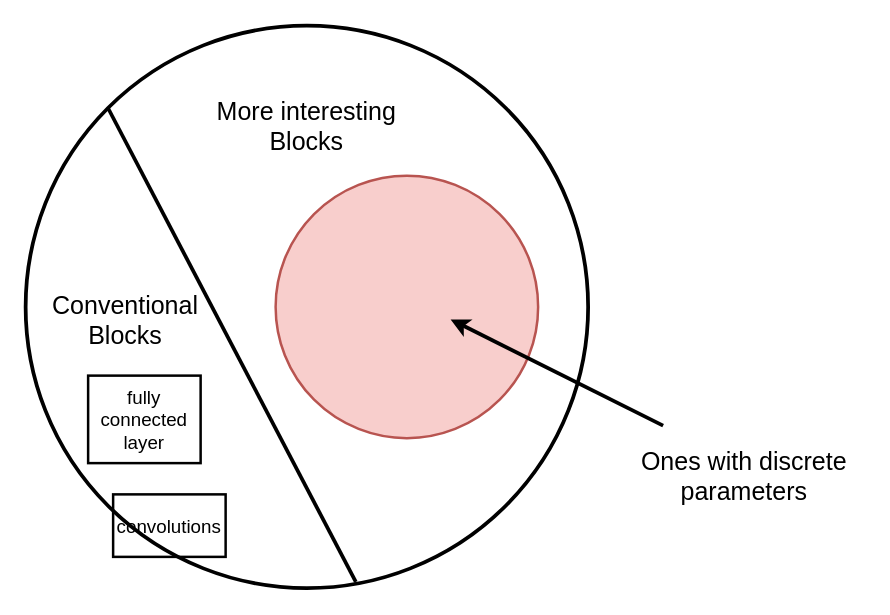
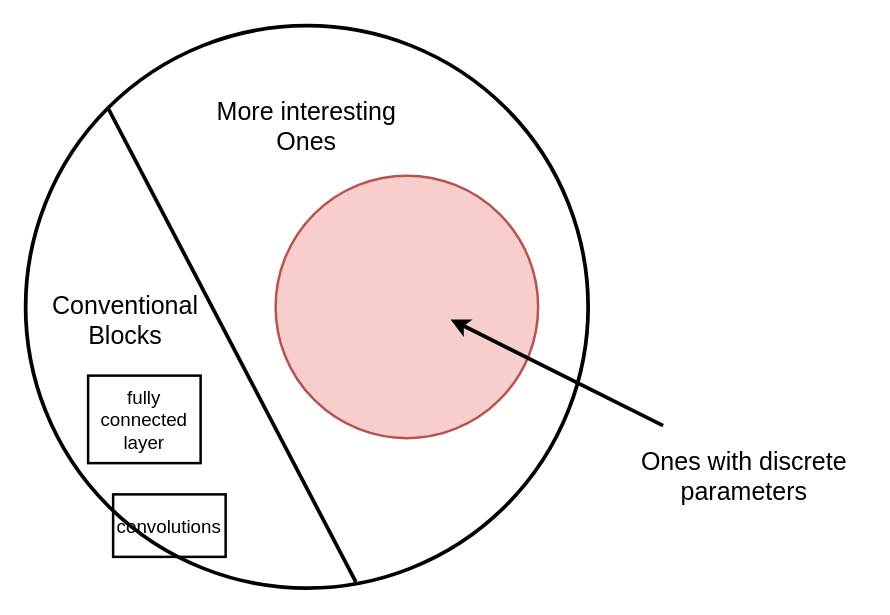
- <mxCell id="7" value="More interesting Blocks" style="text;html=1;strokeColor=none;fillColor=none;align=center;verticalAlign=middle;whiteSpace=wrap;rounded=0;fontSize=20;" vertex="1" parent="1"><mxGeometry x="150" y="60" width="190" height="80" as="geometry" /></mxCell>
+ <mxCell id="7" value="More interesting Ones" style="text;html=1;strokeColor=none;fillColor=none;align=center;verticalAlign=middle;whiteSpace=wrap;rounded=0;fontSize=20;" vertex="1" parent="1"><mxGeometry x="150" y="60" width="190" height="80" as="geometry" /></mxCell>
